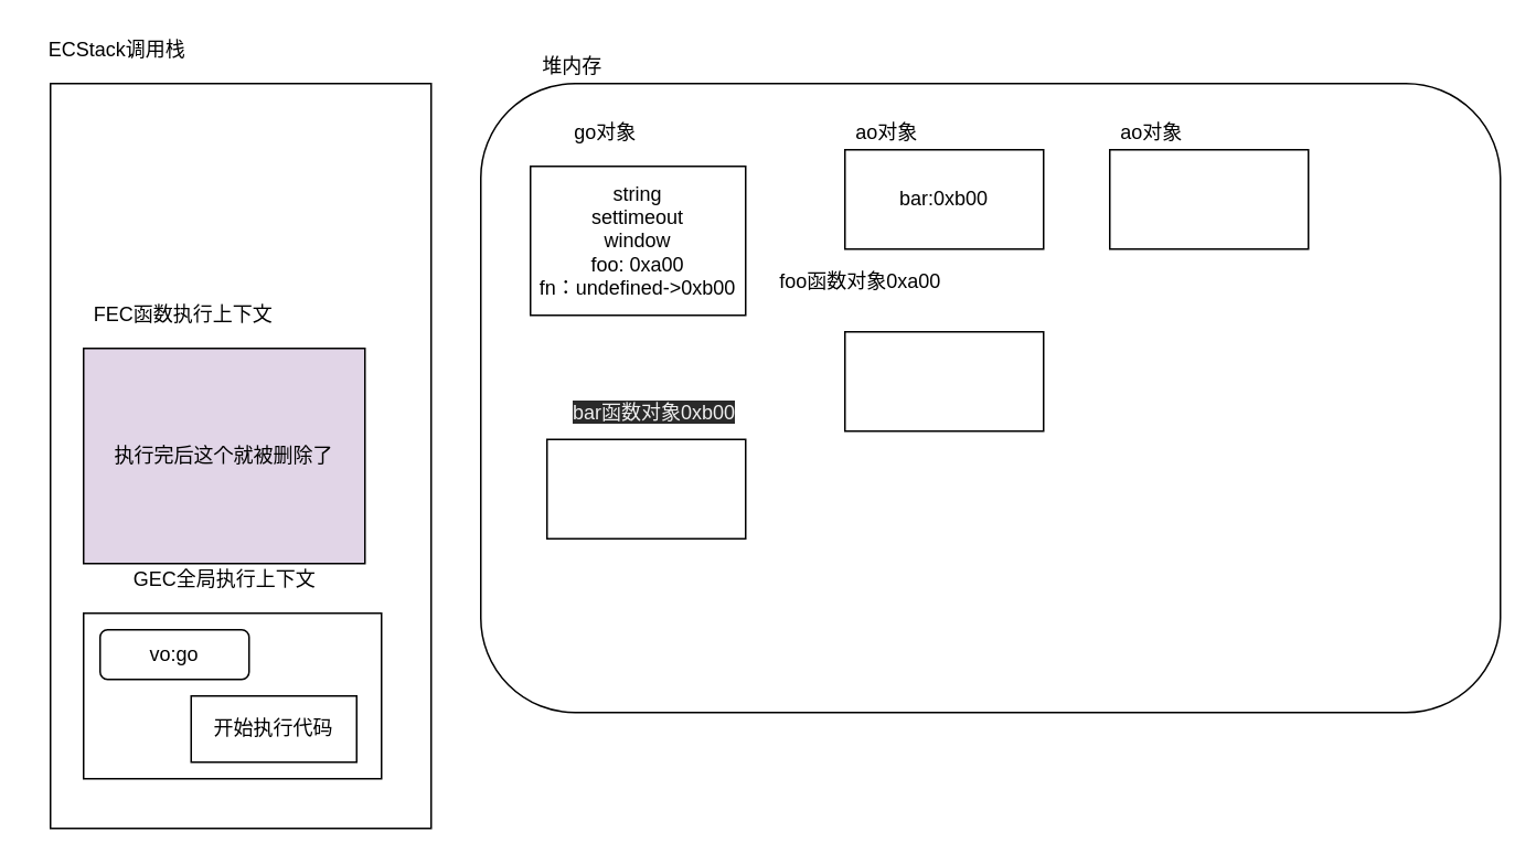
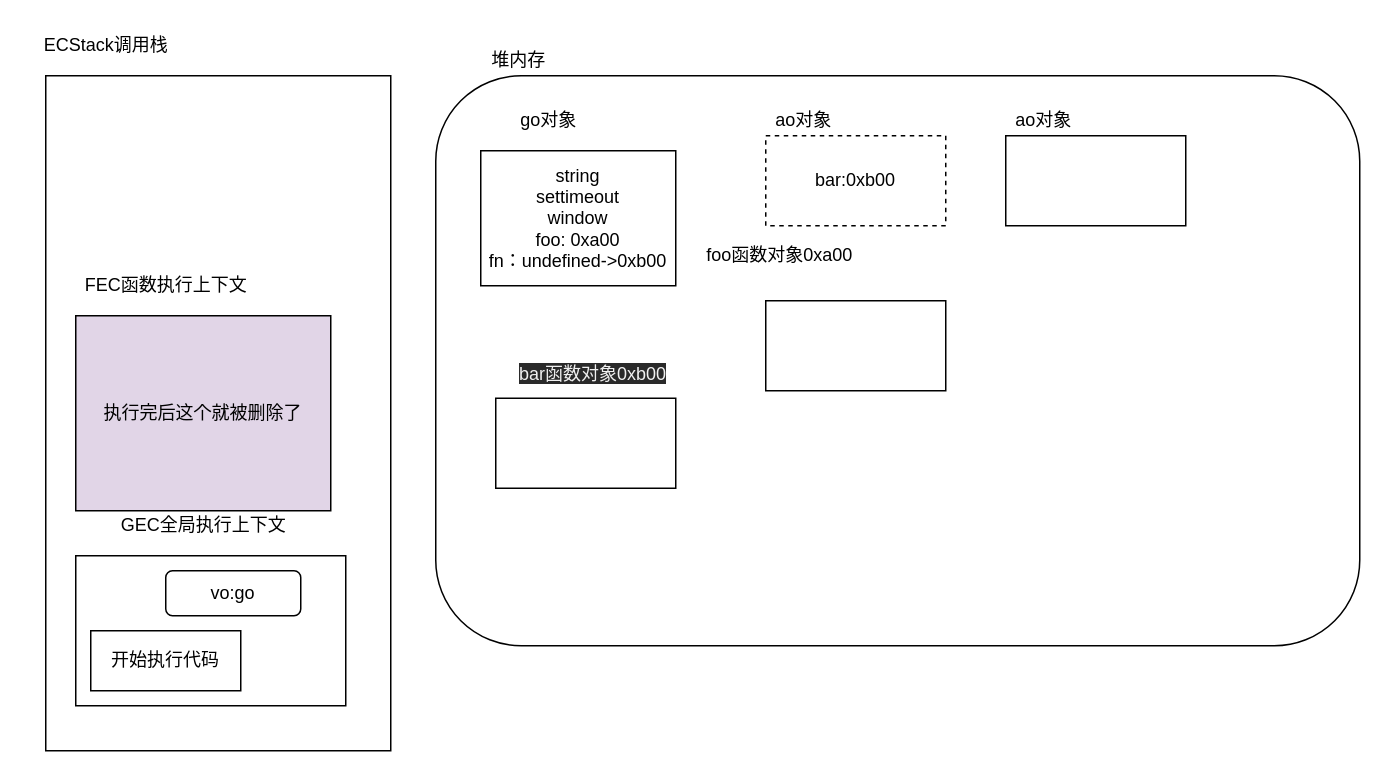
- <mxCell id="16" value="bar:&lt;span style=&quot;font-family: &amp;#34;helvetica&amp;#34;&quot;&gt;0xb00&lt;/span&gt;" style="whiteSpace=wrap;html=1;" vertex="1" parent="1"><mxGeometry x="510" y="90" width="120" height="60" as="geometry" /></mxCell>
+ <mxCell id="16" value="bar:&lt;span style=&quot;font-family: &amp;#34;helvetica&amp;#34;&quot;&gt;0xb00&lt;/span&gt;" style="whiteSpace=wrap;html=1;dashed=1;" vertex="1" parent="1"><mxGeometry x="510" y="90" width="120" height="60" as="geometry" /></mxCell>
- <mxCell id="12" value="vo:go" style="rounded=1;whiteSpace=wrap;html=1;" vertex="1" parent="1"><mxGeometry x="60" y="380" width="90" height="30" as="geometry" /></mxCell>
+ <mxCell id="12" value="vo:go" style="rounded=1;whiteSpace=wrap;html=1;" vertex="1" parent="1"><mxGeometry x="110" y="380" width="90" height="30" as="geometry" /></mxCell>
- <mxCell id="13" value="开始执行代码" style="whiteSpace=wrap;html=1;" vertex="1" parent="1"><mxGeometry x="115" y="420" width="100" height="40" as="geometry" /></mxCell>
+ <mxCell id="13" value="开始执行代码" style="whiteSpace=wrap;html=1;" vertex="1" parent="1"><mxGeometry x="60" y="420" width="100" height="40" as="geometry" /></mxCell>
